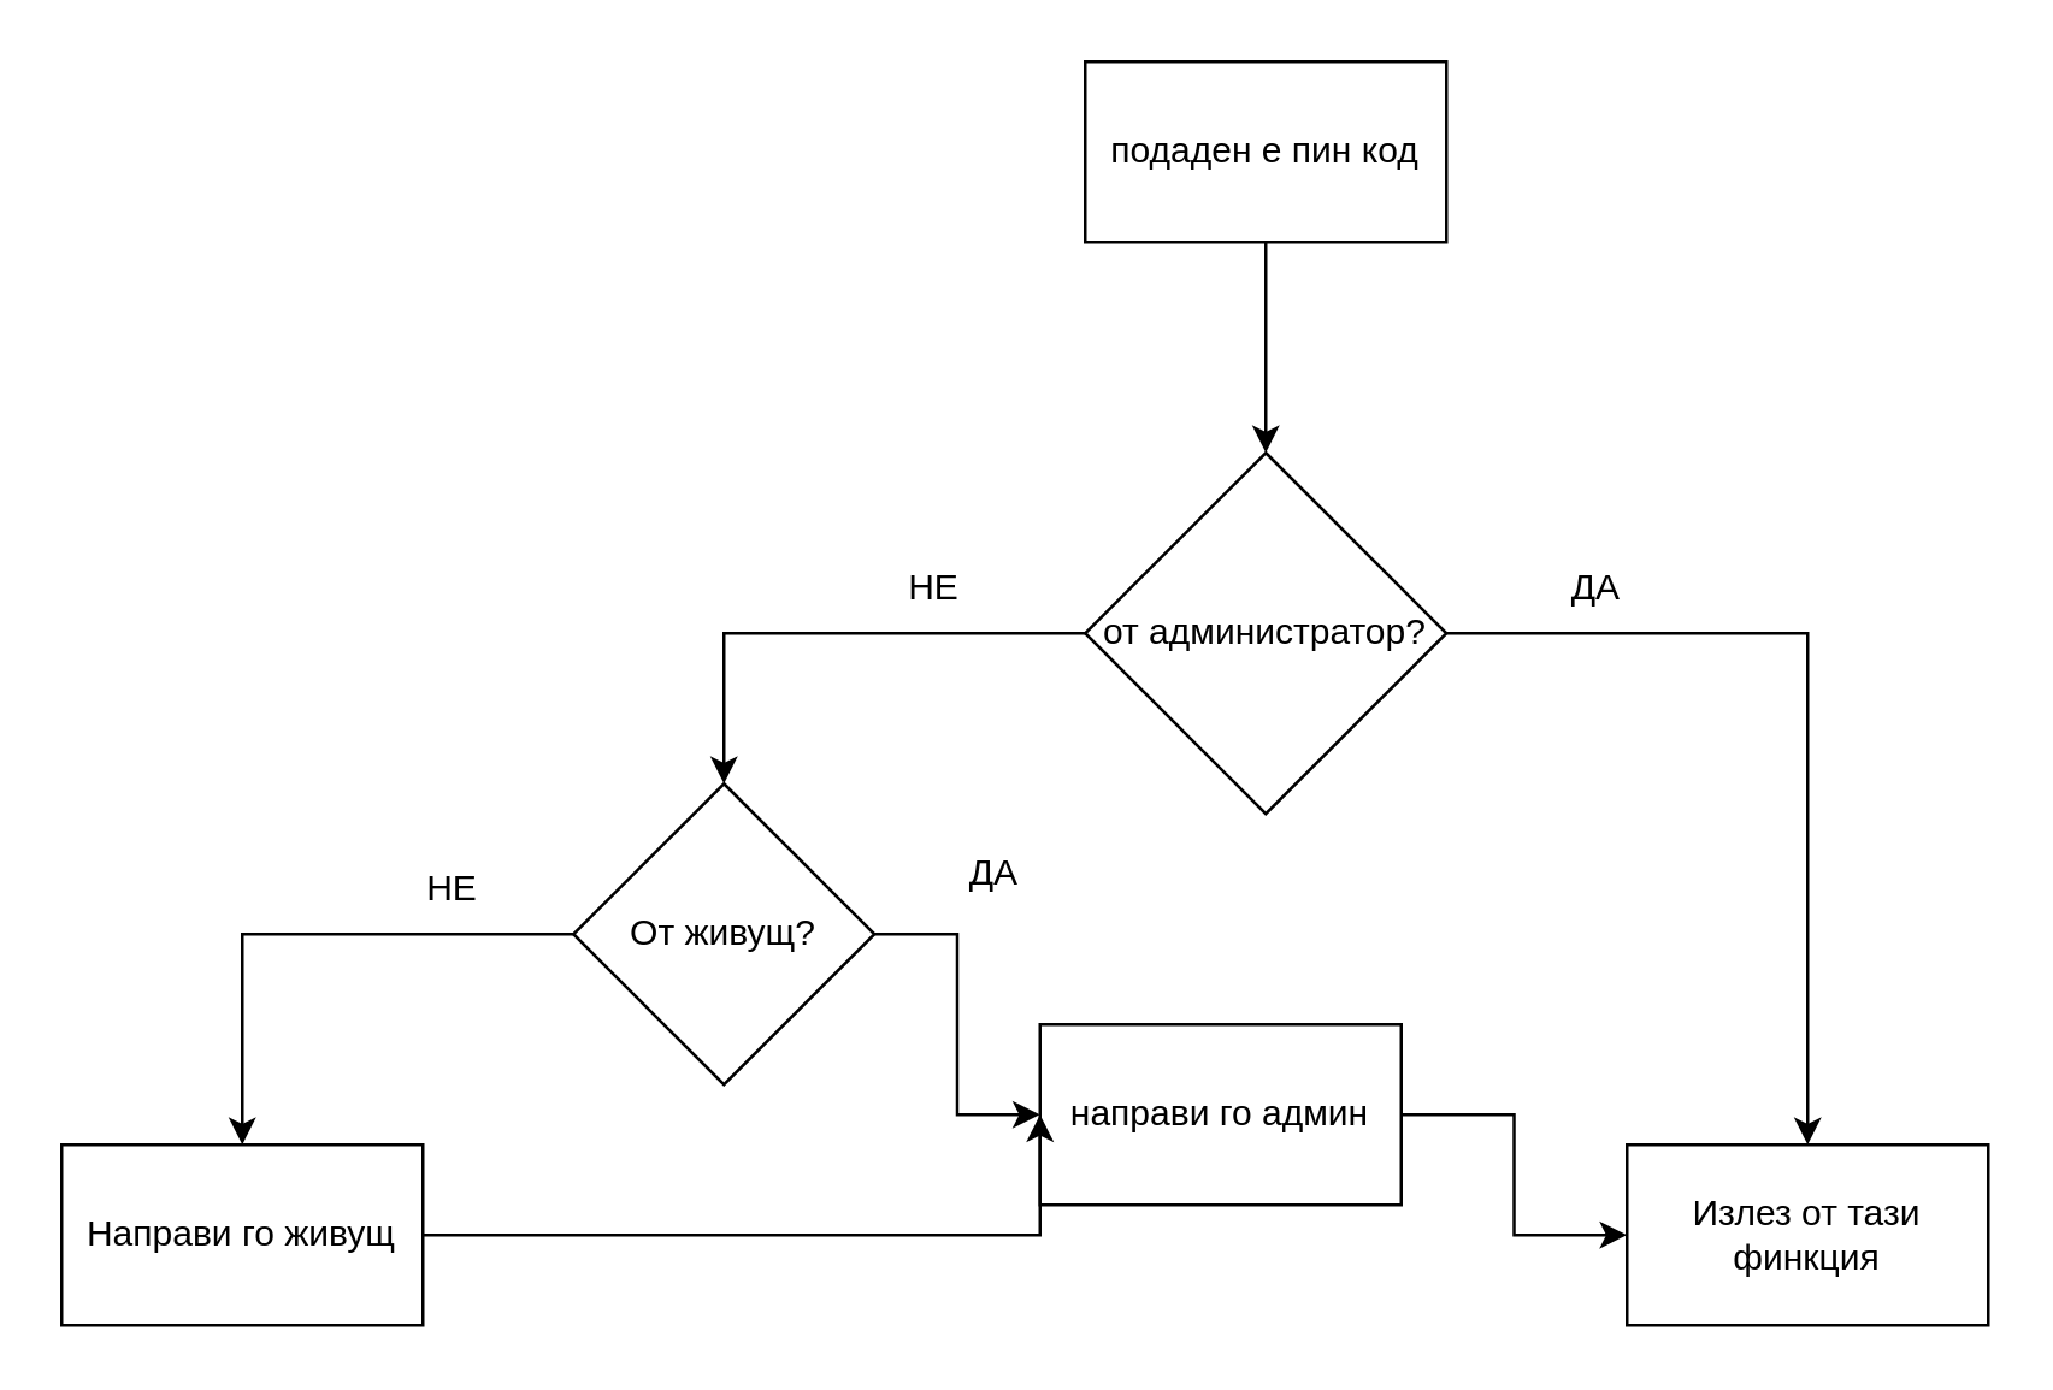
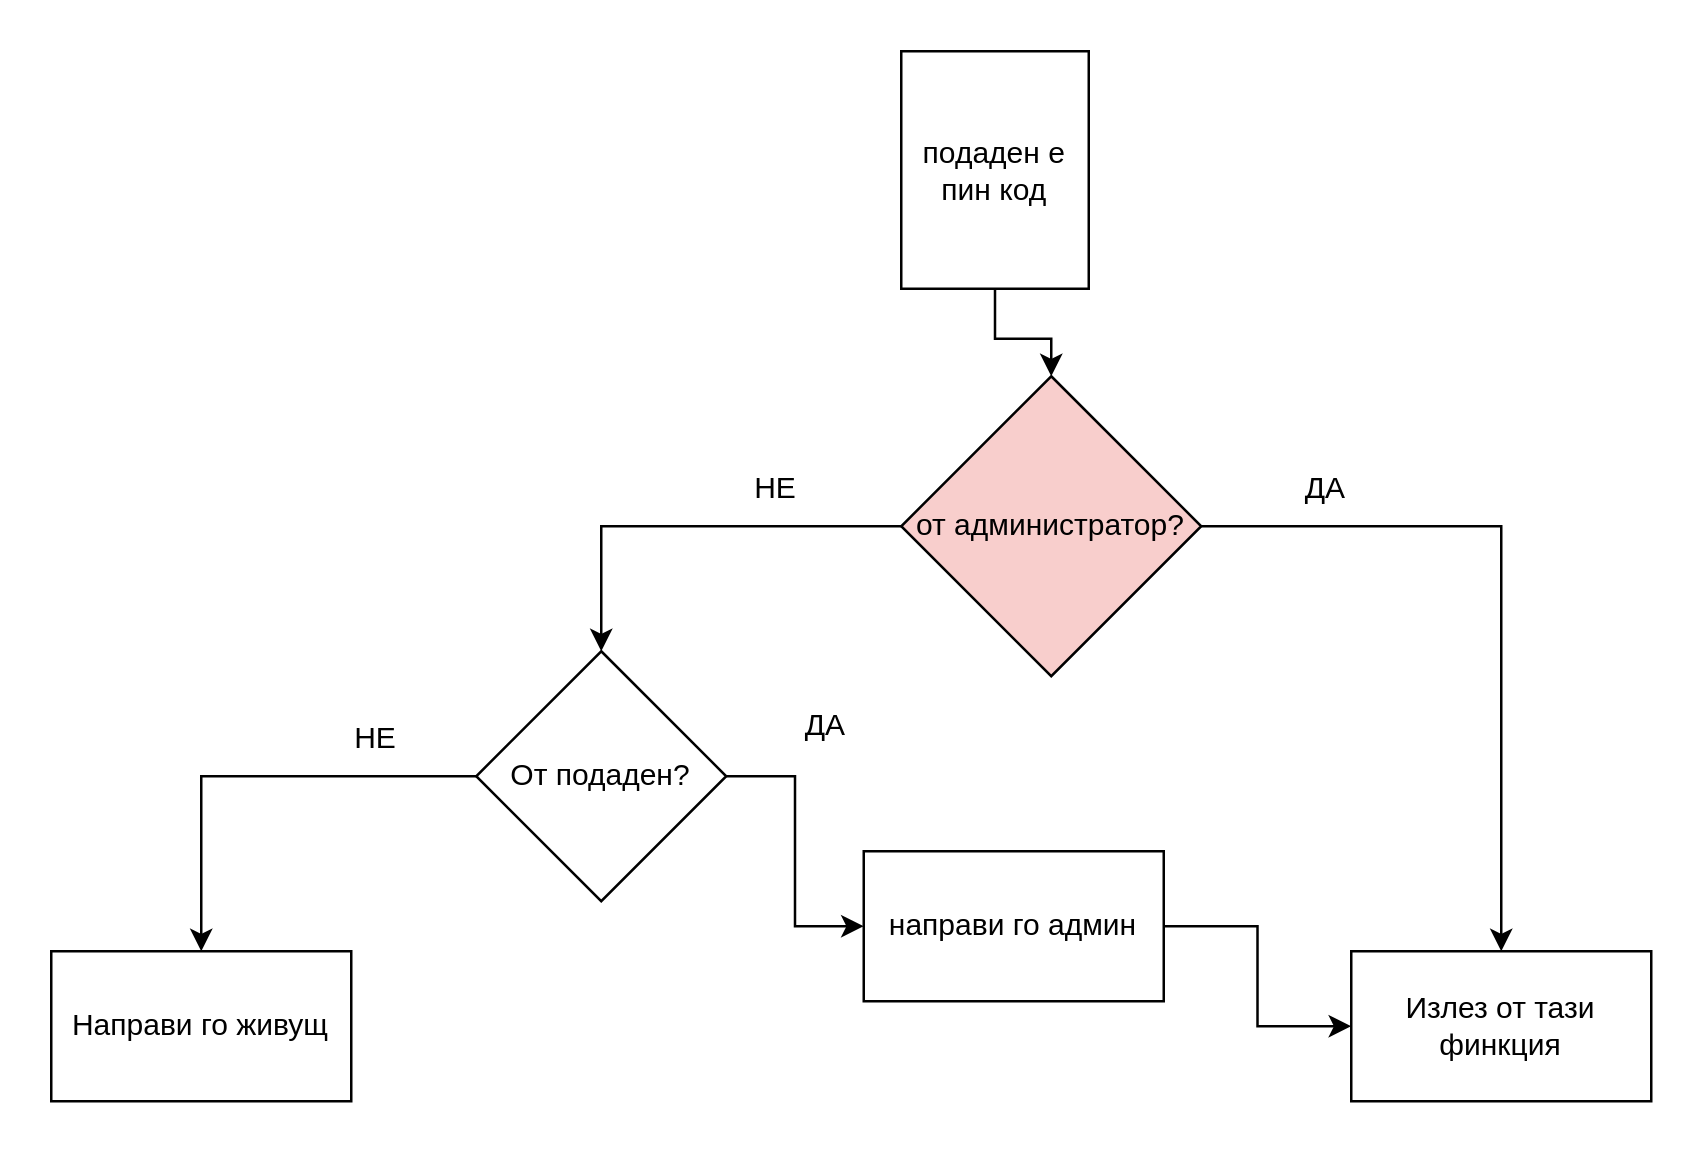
- <mxCell id="6" value="подаден е пин код" style="rounded=0;whiteSpace=wrap;html=1;" vertex="1" parent="1"><mxGeometry x="360" y="20" width="120" height="60" as="geometry" /></mxCell>
+ <mxCell id="6" value="подаден е пин код" style="rounded=0;whiteSpace=wrap;html=1;" vertex="1" parent="1"><mxGeometry x="360" y="20" width="75" height="95" as="geometry" /></mxCell>
- <mxCell id="4" value="от администратор?" style="rhombus;whiteSpace=wrap;html=1;" vertex="1" parent="1"><mxGeometry x="360" y="150" width="120" height="120" as="geometry" /></mxCell>
+ <mxCell id="4" value="от администратор?" style="rhombus;whiteSpace=wrap;html=1;fillColor=#f8cecc;" vertex="1" parent="1"><mxGeometry x="360" y="150" width="120" height="120" as="geometry" /></mxCell>
- <mxCell id="11" value="От живущ?" style="rhombus;whiteSpace=wrap;html=1;" vertex="1" parent="1"><mxGeometry x="190" y="260" width="100" height="100" as="geometry" /></mxCell>
+ <mxCell id="11" value="От подаден?" style="rhombus;whiteSpace=wrap;html=1;" vertex="1" parent="1"><mxGeometry x="190" y="260" width="100" height="100" as="geometry" /></mxCell>
- <mxCell id="15" value="" style="edgeStyle=orthogonalEdgeStyle;rounded=0;orthogonalLoop=1;jettySize=auto;html=1;entryX=0;entryY=0.5;entryDx=0;entryDy=0;exitX=1;exitY=0.5;exitDx=0;exitDy=0;" edge="1" parent="1" source="16" target="13"><mxGeometry relative="1" as="geometry"><mxPoint x="60" y="420" as="targetPoint" /><Array as="points"><mxPoint x="150" y="410" /><mxPoint x="150" y="410" /></Array></mxGeometry></mxCell>
